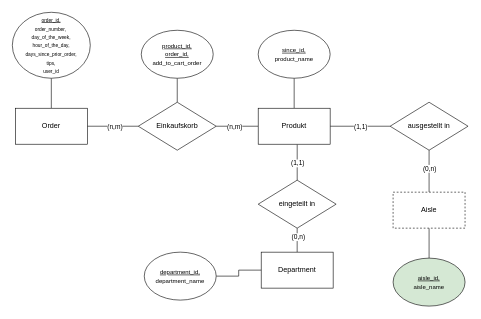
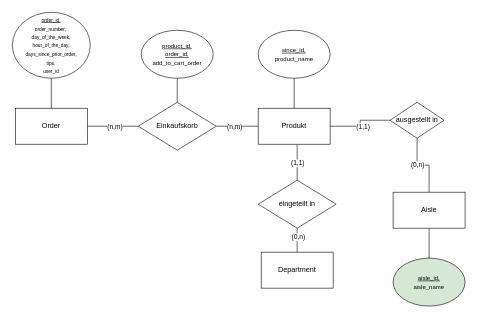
- <mxCell id="19" value="ausgestellt in" style="rhombus;whiteSpace=wrap;html=1;" vertex="1" parent="1"><mxGeometry x="650" y="170" width="130" height="80" as="geometry" /></mxCell>
+ <mxCell id="19" value="ausgestellt in" style="rhombus;whiteSpace=wrap;html=1;" vertex="1" parent="1"><mxGeometry x="650" y="170" width="90" height="60" as="geometry" /></mxCell>
- <mxCell id="21" value="Aisle" style="rounded=0;whiteSpace=wrap;html=1;dashed=1;" vertex="1" parent="1"><mxGeometry x="655" y="320" width="120" height="60" as="geometry" /></mxCell>
+ <mxCell id="21" value="Aisle" style="rounded=0;whiteSpace=wrap;html=1;" vertex="1" parent="1"><mxGeometry x="655" y="320" width="120" height="60" as="geometry" /></mxCell>
- <mxCell id="29" style="edgeStyle=orthogonalEdgeStyle;rounded=0;orthogonalLoop=1;jettySize=auto;html=1;entryX=0;entryY=0.5;entryDx=0;entryDy=0;endArrow=none;endFill=0;" edge="1" parent="1" source="30" target="28"><mxGeometry relative="1" as="geometry" /></mxCell>
- <mxCell id="30" value="&lt;font size=&quot;1&quot;&gt;&lt;u&gt;department_id,&lt;/u&gt;&lt;/font&gt;&lt;div&gt;&lt;font size=&quot;1&quot;&gt;department_name&lt;/font&gt;&lt;/div&gt;" style="ellipse;whiteSpace=wrap;html=1;" vertex="1" parent="1"><mxGeometry x="240" y="420" width="120" height="80" as="geometry" /></mxCell>
